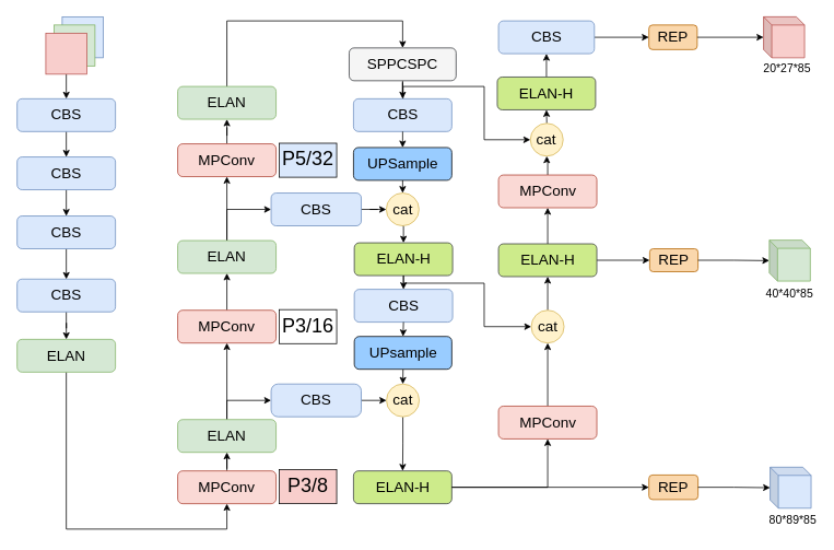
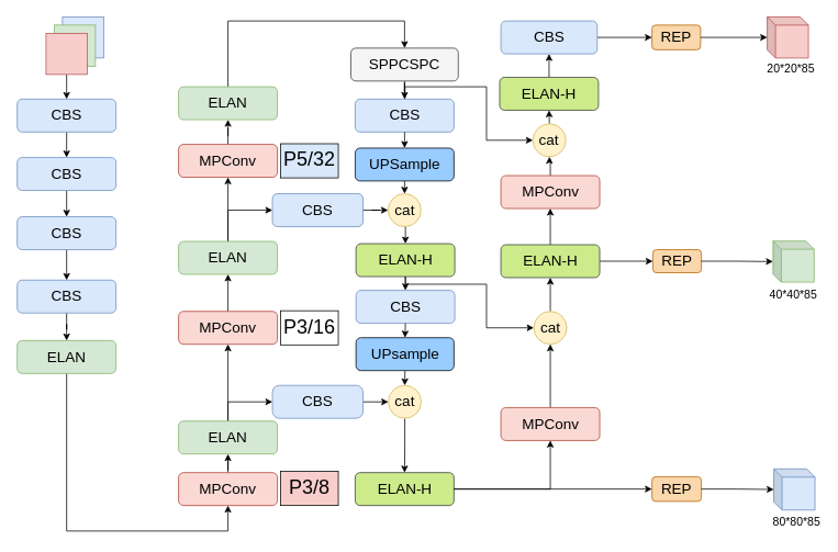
- <mxCell id="77" value="&lt;font style=&quot;font-size: 14px;&quot;&gt;20*27*85&lt;/font&gt;" style="text;html=1;strokeColor=none;fillColor=none;align=center;verticalAlign=middle;whiteSpace=wrap;rounded=0;strokeWidth=1;fontSize=12;" parent="1" vertex="1"><mxGeometry x="932" y="68" width="56" height="30" as="geometry" /></mxCell>
+ <mxCell id="77" value="&lt;font style=&quot;font-size: 14px;&quot;&gt;20*20*85&lt;/font&gt;" style="text;html=1;strokeColor=none;fillColor=none;align=center;verticalAlign=middle;whiteSpace=wrap;rounded=0;strokeWidth=1;fontSize=12;" parent="1" vertex="1"><mxGeometry x="932" y="68" width="56" height="30" as="geometry" /></mxCell>
- <mxCell id="79" value="&lt;font style=&quot;font-size: 14px;&quot;&gt;80*89*85&lt;/font&gt;" style="text;html=1;strokeColor=none;fillColor=none;align=center;verticalAlign=middle;whiteSpace=wrap;rounded=0;strokeWidth=1;fontSize=12;" parent="1" vertex="1"><mxGeometry x="939" y="618.5" width="56" height="30" as="geometry" /></mxCell>
+ <mxCell id="79" value="&lt;font style=&quot;font-size: 14px;&quot;&gt;80*80*85&lt;/font&gt;" style="text;html=1;strokeColor=none;fillColor=none;align=center;verticalAlign=middle;whiteSpace=wrap;rounded=0;strokeWidth=1;fontSize=12;" parent="1" vertex="1"><mxGeometry x="939" y="618.5" width="56" height="30" as="geometry" /></mxCell>
